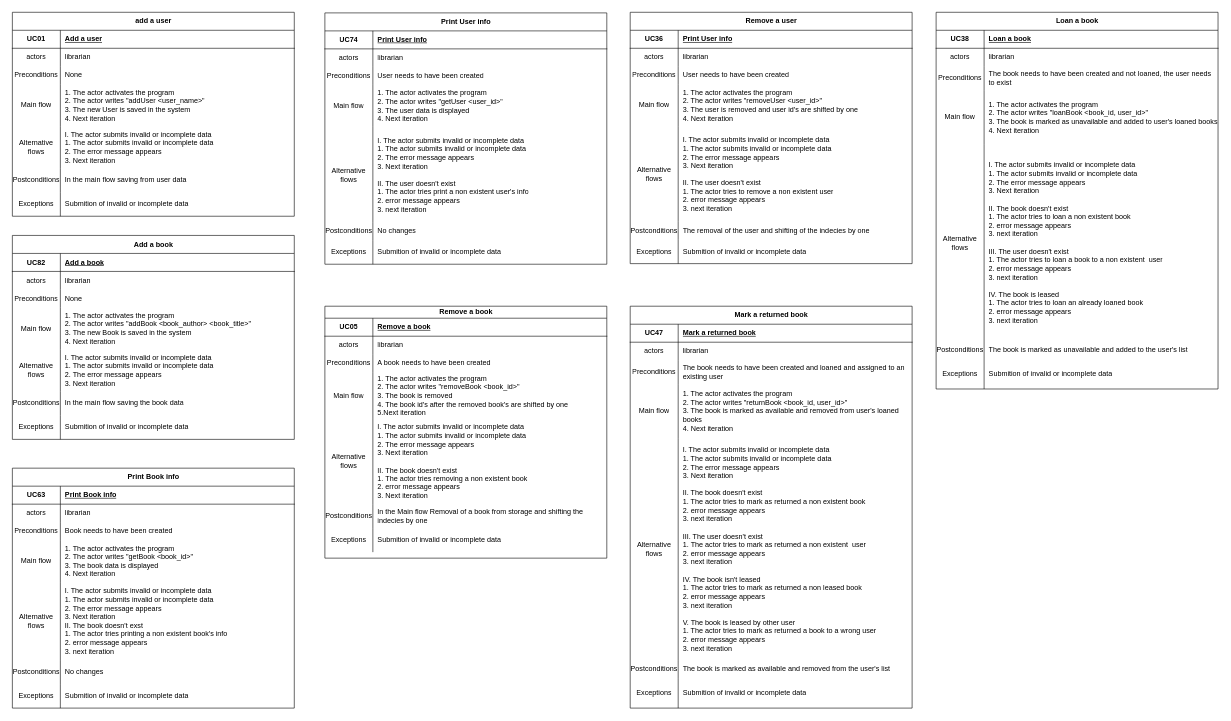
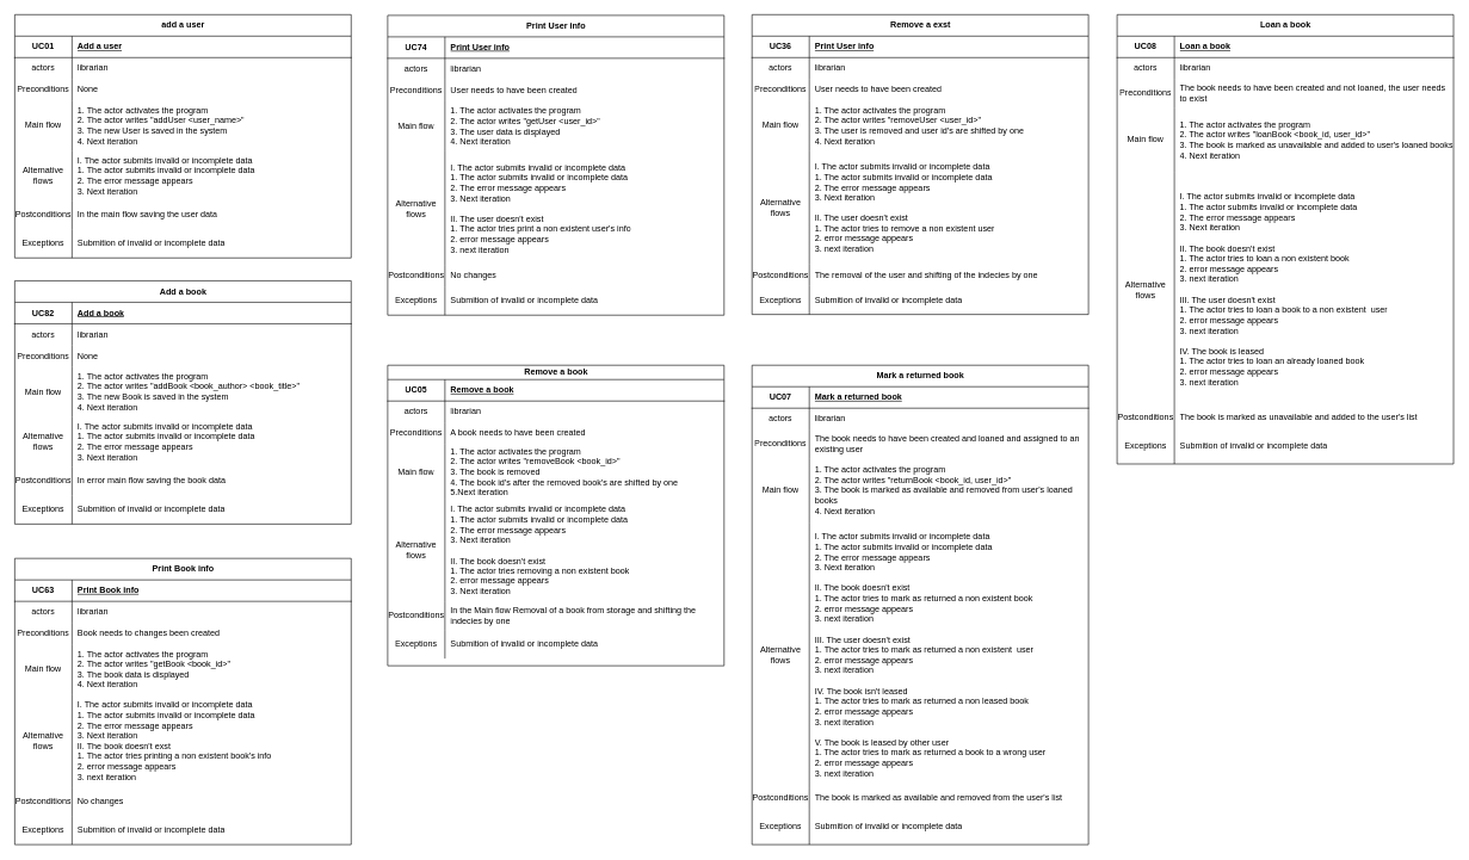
- <mxCell id="112" value="Remove a user" style="shape=table;startSize=30;container=1;collapsible=1;childLayout=tableLayout;fixedRows=1;rowLines=0;fontStyle=1;align=center;resizeLast=1;html=1;" vertex="1" parent="1"><mxGeometry x="1050" y="20" width="470" height="419" as="geometry" /></mxCell>
+ <mxCell id="112" value="Remove a exst" style="shape=table;startSize=30;container=1;collapsible=1;childLayout=tableLayout;fixedRows=1;rowLines=0;fontStyle=1;align=center;resizeLast=1;html=1;" vertex="1" parent="1"><mxGeometry x="1050" y="20" width="470" height="419" as="geometry" /></mxCell>
- <mxCell id="158" value="UC38" style="shape=partialRectangle;connectable=0;fillColor=none;top=0;left=0;bottom=0;right=0;fontStyle=1;overflow=hidden;whiteSpace=wrap;html=1;" vertex="1" parent="157"><mxGeometry width="80" height="30" as="geometry"><mxRectangle width="80" height="30" as="alternateBounds" /></mxGeometry></mxCell>
+ <mxCell id="158" value="UC08" style="shape=partialRectangle;connectable=0;fillColor=none;top=0;left=0;bottom=0;right=0;fontStyle=1;overflow=hidden;whiteSpace=wrap;html=1;" vertex="1" parent="157"><mxGeometry width="80" height="30" as="geometry"><mxRectangle width="80" height="30" as="alternateBounds" /></mxGeometry></mxCell>
- <mxCell id="20" value="In the main flow saving from user data" style="shape=partialRectangle;connectable=0;fillColor=none;top=0;left=0;bottom=0;right=0;align=left;spacingLeft=6;overflow=hidden;whiteSpace=wrap;html=1;" vertex="1" parent="18"><mxGeometry x="80" width="390" height="40" as="geometry"><mxRectangle width="390" height="40" as="alternateBounds" /></mxGeometry></mxCell>
+ <mxCell id="20" value="In the main flow saving the user data" style="shape=partialRectangle;connectable=0;fillColor=none;top=0;left=0;bottom=0;right=0;align=left;spacingLeft=6;overflow=hidden;whiteSpace=wrap;html=1;" vertex="1" parent="18"><mxGeometry x="80" width="390" height="40" as="geometry"><mxRectangle width="390" height="40" as="alternateBounds" /></mxGeometry></mxCell>
- <mxCell id="136" value="UC47" style="shape=partialRectangle;connectable=0;fillColor=none;top=0;left=0;bottom=0;right=0;fontStyle=1;overflow=hidden;whiteSpace=wrap;html=1;" vertex="1" parent="135"><mxGeometry width="80" height="30" as="geometry"><mxRectangle width="80" height="30" as="alternateBounds" /></mxGeometry></mxCell>
+ <mxCell id="136" value="UC07" style="shape=partialRectangle;connectable=0;fillColor=none;top=0;left=0;bottom=0;right=0;fontStyle=1;overflow=hidden;whiteSpace=wrap;html=1;" vertex="1" parent="135"><mxGeometry width="80" height="30" as="geometry"><mxRectangle width="80" height="30" as="alternateBounds" /></mxGeometry></mxCell>
- <mxCell id="42" value="In the main flow saving the book data" style="shape=partialRectangle;connectable=0;fillColor=none;top=0;left=0;bottom=0;right=0;align=left;spacingLeft=6;overflow=hidden;whiteSpace=wrap;html=1;" vertex="1" parent="40"><mxGeometry x="80" width="390" height="40" as="geometry"><mxRectangle width="390" height="40" as="alternateBounds" /></mxGeometry></mxCell>
+ <mxCell id="42" value="In error main flow saving the book data" style="shape=partialRectangle;connectable=0;fillColor=none;top=0;left=0;bottom=0;right=0;align=left;spacingLeft=6;overflow=hidden;whiteSpace=wrap;html=1;" vertex="1" parent="40"><mxGeometry x="80" width="390" height="40" as="geometry"><mxRectangle width="390" height="40" as="alternateBounds" /></mxGeometry></mxCell>
- <mxCell id="55" value="Book needs to have been created" style="shape=partialRectangle;connectable=0;fillColor=none;top=0;left=0;bottom=0;right=0;align=left;spacingLeft=6;overflow=hidden;whiteSpace=wrap;html=1;" vertex="1" parent="53"><mxGeometry x="80" width="390" height="30" as="geometry"><mxRectangle width="390" height="30" as="alternateBounds" /></mxGeometry></mxCell>
+ <mxCell id="55" value="Book needs to changes been created" style="shape=partialRectangle;connectable=0;fillColor=none;top=0;left=0;bottom=0;right=0;align=left;spacingLeft=6;overflow=hidden;whiteSpace=wrap;html=1;" vertex="1" parent="53"><mxGeometry x="80" width="390" height="30" as="geometry"><mxRectangle width="390" height="30" as="alternateBounds" /></mxGeometry></mxCell>
